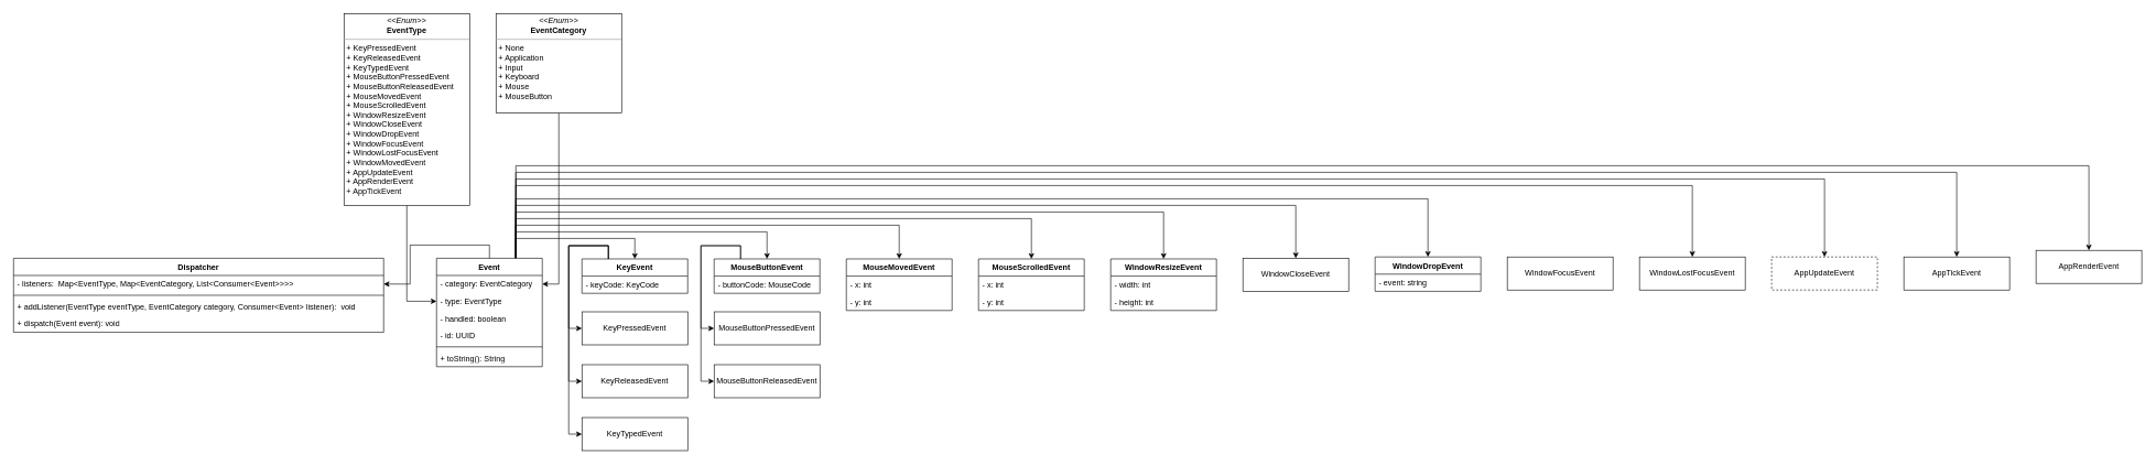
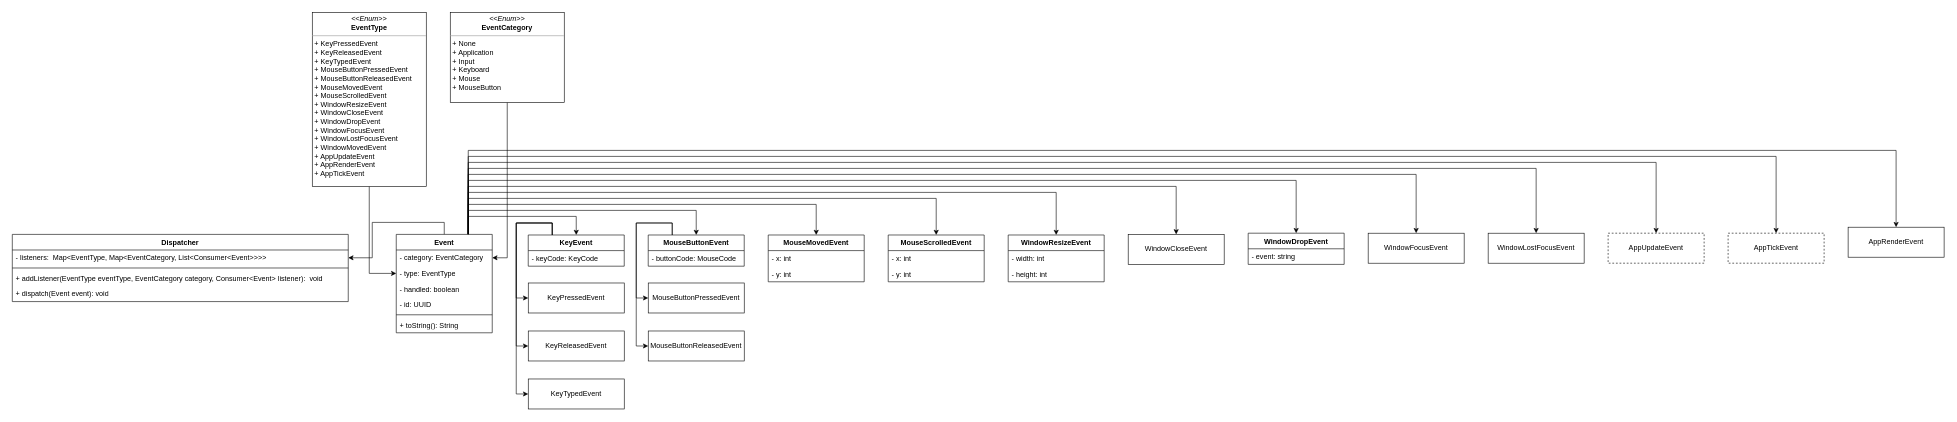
+ <mxCell id="10" style="edgeStyle=orthogonalEdgeStyle;rounded=0;orthogonalLoop=1;jettySize=auto;html=1;exitX=0.75;exitY=0;exitDx=0;exitDy=0;entryX=0.5;entryY=0;entryDx=0;entryDy=0;" edge="1" parent="1" source="15" target="57"><mxGeometry relative="1" as="geometry"><Array as="points"><mxPoint x="780" y="290" /><mxPoint x="2360" y="290" /></Array></mxGeometry></mxCell>
- <mxCell id="60" value="AppTickEvent" style="html=1;whiteSpace=wrap;" vertex="1" parent="1"><mxGeometry x="2880" y="388" width="160" height="50" as="geometry" /></mxCell>
+ <mxCell id="60" value="AppTickEvent" style="html=1;whiteSpace=wrap;dashed=1;" vertex="1" parent="1"><mxGeometry x="2880" y="388" width="160" height="50" as="geometry" /></mxCell>
